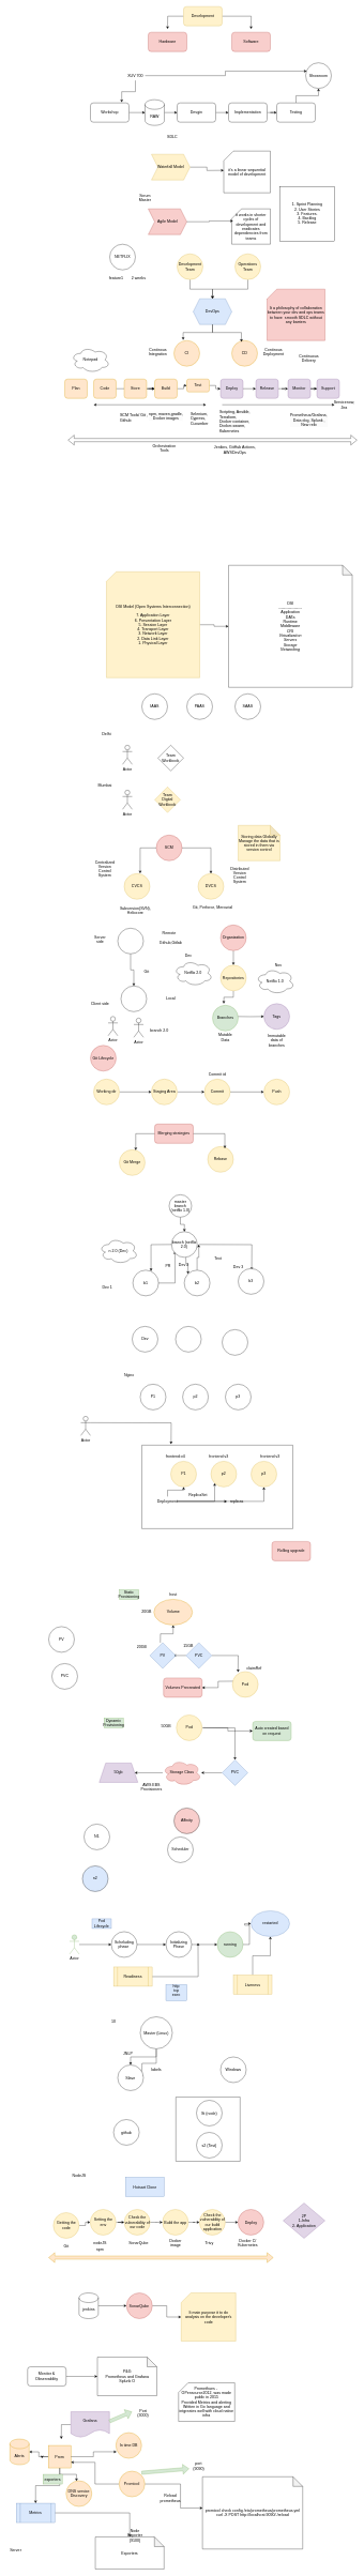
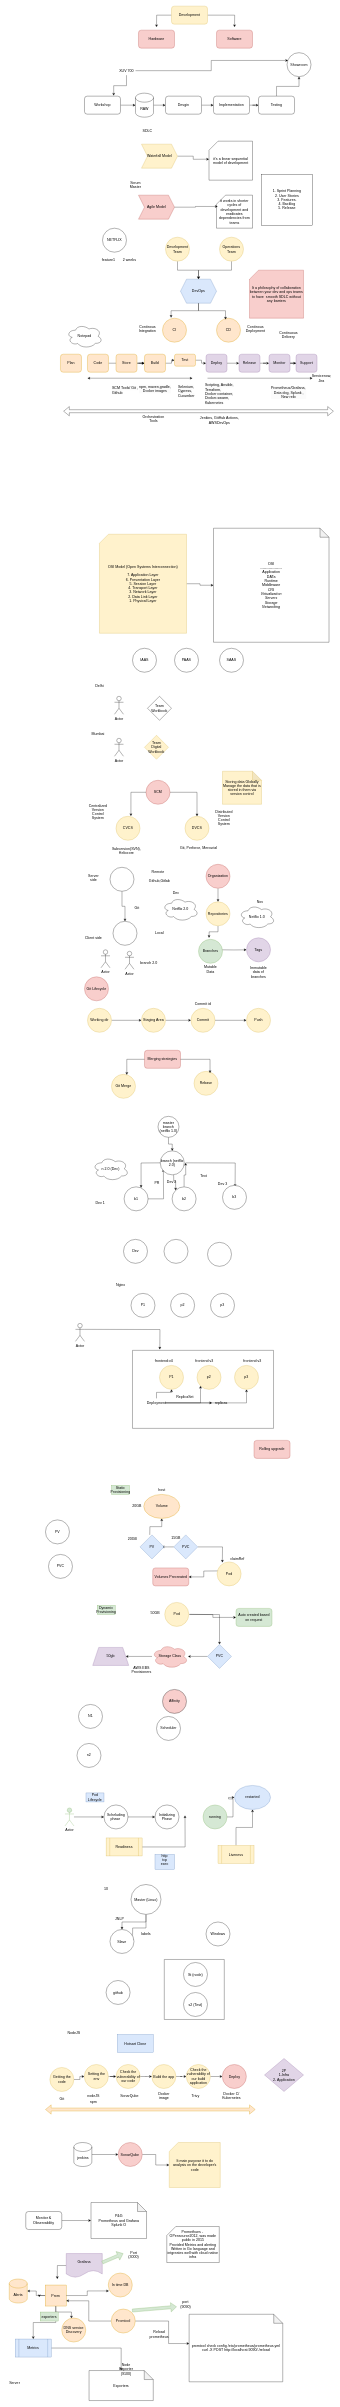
- <mxCell id="7" value="Showroom" style="ellipse;whiteSpace=wrap;html=1;aspect=fixed;" parent="1" vertex="1"><mxGeometry x="951" y="195" width="80" height="80" as="geometry" /></mxCell>
+ <mxCell id="7" value="Showroom" style="ellipse;whiteSpace=wrap;html=1;aspect=fixed;" parent="1" vertex="1"><mxGeometry x="956" y="175" width="80" height="80" as="geometry" /></mxCell>
- <mxCell id="24" value="SDLC" style="text;html=1;align=center;verticalAlign=middle;whiteSpace=wrap;rounded=0;" parent="1" vertex="1"><mxGeometry x="506" y="410" width="60" height="30" as="geometry" /></mxCell>
+ <mxCell id="24" value="SDLC" style="text;html=1;align=center;verticalAlign=middle;whiteSpace=wrap;rounded=0;" parent="1" vertex="1"><mxGeometry x="461" y="420" width="60" height="30" as="geometry" /></mxCell>
- <mxCell id="207" value="n2" style="ellipse;whiteSpace=wrap;html=1;aspect=fixed;fillColor=#dae8fc;" vertex="1" parent="1"><mxGeometry x="256" y="5810" width="80" height="80" as="geometry" /></mxCell>
+ <mxCell id="207" value="n2" style="ellipse;whiteSpace=wrap;html=1;aspect=fixed;" vertex="1" parent="1"><mxGeometry x="256" y="5810" width="80" height="80" as="geometry" /></mxCell>
- <mxCell id="211" value="" style="edgeStyle=orthogonalEdgeStyle;rounded=0;orthogonalLoop=1;jettySize=auto;html=1;" edge="1" parent="1" source="212" target="214"><mxGeometry relative="1" as="geometry" /></mxCell>
